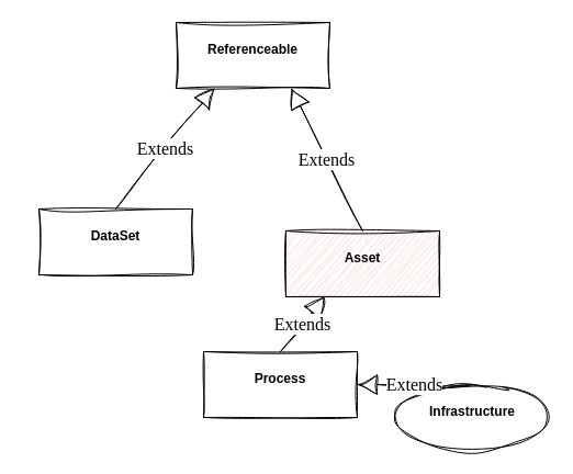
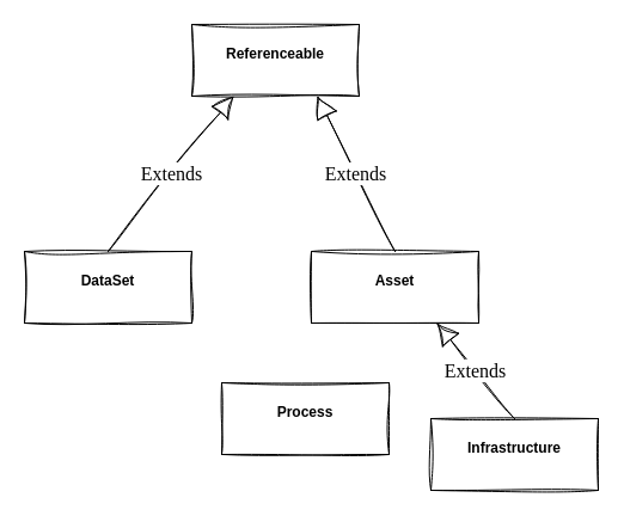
- <mxCell id="6" value="&lt;p style=&quot;margin:0px;margin-top:4px;text-align:center;&quot;&gt;&lt;br&gt;&lt;b&gt;DataSet&lt;/b&gt;&lt;/p&gt;" style="verticalAlign=top;align=left;overflow=fill;fontSize=12;fontFamily=Helvetica;html=1;whiteSpace=wrap;sketch=1;hachureGap=4;jiggle=2;curveFitting=1;fontSource=https%3A%2F%2Ffonts.googleapis.com%2Fcss%3Ffamily%3DArchitects%2BDaughter;movable=1;resizable=1;rotatable=1;deletable=1;editable=1;locked=0;connectable=1;" vertex="1" parent="2"><mxGeometry x="15" y="170" width="140" height="60" as="geometry" /></mxCell>
+ <mxCell id="6" value="&lt;p style=&quot;margin:0px;margin-top:4px;text-align:center;&quot;&gt;&lt;br&gt;&lt;b&gt;DataSet&lt;/b&gt;&lt;/p&gt;" style="verticalAlign=top;align=left;overflow=fill;fontSize=12;fontFamily=Helvetica;html=1;whiteSpace=wrap;sketch=1;hachureGap=4;jiggle=2;curveFitting=1;fontSource=https%3A%2F%2Ffonts.googleapis.com%2Fcss%3Ffamily%3DArchitects%2BDaughter;movable=1;resizable=1;rotatable=1;deletable=1;editable=1;locked=0;connectable=1;" vertex="1" parent="2"><mxGeometry y="190" width="140" height="60" as="geometry" /></mxCell>
- <mxCell id="4" value="&lt;p style=&quot;margin:0px;margin-top:4px;text-align:center;&quot;&gt;&lt;br&gt;&lt;b&gt;Asset&lt;/b&gt;&lt;/p&gt;" style="verticalAlign=top;align=left;overflow=fill;fontSize=12;fontFamily=Helvetica;html=1;whiteSpace=wrap;sketch=1;hachureGap=4;jiggle=2;curveFitting=1;fontSource=https%3A%2F%2Ffonts.googleapis.com%2Fcss%3Ffamily%3DArchitects%2BDaughter;movable=1;resizable=1;rotatable=1;deletable=1;editable=1;locked=0;connectable=1;fillColor=#f8cecc;" vertex="1" parent="2"><mxGeometry x="240" y="190" width="140" height="60" as="geometry" /></mxCell>
+ <mxCell id="4" value="&lt;p style=&quot;margin:0px;margin-top:4px;text-align:center;&quot;&gt;&lt;br&gt;&lt;b&gt;Asset&lt;/b&gt;&lt;/p&gt;" style="verticalAlign=top;align=left;overflow=fill;fontSize=12;fontFamily=Helvetica;html=1;whiteSpace=wrap;sketch=1;hachureGap=4;jiggle=2;curveFitting=1;fontSource=https%3A%2F%2Ffonts.googleapis.com%2Fcss%3Ffamily%3DArchitects%2BDaughter;movable=1;resizable=1;rotatable=1;deletable=1;editable=1;locked=0;connectable=1;" vertex="1" parent="2"><mxGeometry x="240" y="190" width="140" height="60" as="geometry" /></mxCell>
- <mxCell id="9" value="Extends" style="endArrow=block;endSize=16;endFill=0;html=1;rounded=0;sketch=1;hachureGap=4;jiggle=2;curveFitting=1;fontFamily=Architects Daughter;fontSource=https%3A%2F%2Ffonts.googleapis.com%2Fcss%3Ffamily%3DArchitects%2BDaughter;fontSize=16;exitX=0.5;exitY=0;exitDx=0;exitDy=0;entryX=0.25;entryY=1;entryDx=0;entryDy=0;movable=1;resizable=1;rotatable=1;deletable=1;editable=1;locked=0;connectable=1;" edge="1" parent="2" source="8" target="4"><mxGeometry width="160" relative="1" as="geometry"><mxPoint x="80" y="200" as="sourcePoint" /><mxPoint x="185" y="70" as="targetPoint" /></mxGeometry></mxCell>
- <mxCell id="11" value="Extends" style="endArrow=block;endSize=16;endFill=0;html=1;rounded=0;sketch=1;hachureGap=4;jiggle=2;curveFitting=1;fontFamily=Architects Daughter;fontSource=https%3A%2F%2Ffonts.googleapis.com%2Fcss%3Ffamily%3DArchitects%2BDaughter;fontSize=16;exitX=0.5;exitY=0;exitDx=0;exitDy=0;movable=1;resizable=1;rotatable=1;deletable=1;editable=1;locked=0;connectable=1;" edge="1" parent="2" source="10" target="8"><mxGeometry width="160" relative="1" as="geometry"><mxPoint x="320" y="200" as="sourcePoint" /><mxPoint x="220" y="100" as="targetPoint" /></mxGeometry></mxCell>
+ <mxCell id="11" value="Extends" style="endArrow=block;endSize=16;endFill=0;html=1;rounded=0;sketch=1;hachureGap=4;jiggle=2;curveFitting=1;fontFamily=Architects Daughter;fontSource=https%3A%2F%2Ffonts.googleapis.com%2Fcss%3Ffamily%3DArchitects%2BDaughter;fontSize=16;exitX=0.5;exitY=0;exitDx=0;exitDy=0;entryX=0.75;entryY=1;entryDx=0;entryDy=0;movable=1;resizable=1;rotatable=1;deletable=1;editable=1;locked=0;connectable=1;" edge="1" parent="2" source="10" target="4"><mxGeometry width="160" relative="1" as="geometry"><mxPoint x="320" y="200" as="sourcePoint" /><mxPoint x="220" y="100" as="targetPoint" /></mxGeometry></mxCell>
- <mxCell id="10" value="&lt;p style=&quot;margin:0px;margin-top:4px;text-align:center;&quot;&gt;&lt;br&gt;&lt;b&gt;Infrastructure&lt;/b&gt;&lt;/p&gt;" style="ellipse;verticalAlign=top;align=left;overflow=fill;fontSize=12;fontFamily=Helvetica;html=1;whiteSpace=wrap;sketch=1;hachureGap=4;jiggle=2;curveFitting=1;fontSource=https%3A%2F%2Ffonts.googleapis.com%2Fcss%3Ffamily%3DArchitects%2BDaughter;movable=1;resizable=1;rotatable=1;deletable=1;editable=1;locked=0;connectable=1;" vertex="1" parent="2"><mxGeometry x="340" y="330" width="140" height="60" as="geometry" /></mxCell>
+ <mxCell id="10" value="&lt;p style=&quot;margin:0px;margin-top:4px;text-align:center;&quot;&gt;&lt;br&gt;&lt;b&gt;Infrastructure&lt;/b&gt;&lt;/p&gt;" style="verticalAlign=top;align=left;overflow=fill;fontSize=12;fontFamily=Helvetica;html=1;whiteSpace=wrap;sketch=1;hachureGap=4;jiggle=2;curveFitting=1;fontSource=https%3A%2F%2Ffonts.googleapis.com%2Fcss%3Ffamily%3DArchitects%2BDaughter;movable=1;resizable=1;rotatable=1;deletable=1;editable=1;locked=0;connectable=1;" vertex="1" parent="2"><mxGeometry x="340" y="330" width="140" height="60" as="geometry" /></mxCell>
